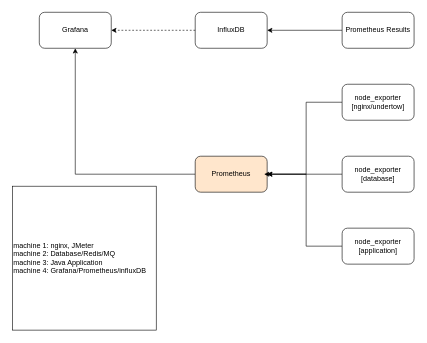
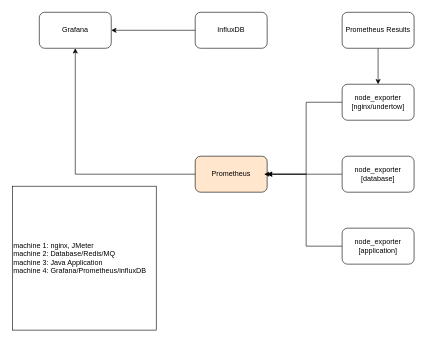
- <mxCell id="14" value="" style="endArrow=classic;html=1;rounded=0;exitX=0;exitY=0.5;exitDx=0;exitDy=0;dashed=1;" edge="1" parent="1" source="3" target="2"><mxGeometry width="50" height="50" relative="1" as="geometry"><mxPoint x="360" y="180" as="sourcePoint" /><mxPoint x="410" y="130" as="targetPoint" /></mxGeometry></mxCell>
+ <mxCell id="14" value="" style="endArrow=classic;html=1;rounded=0;exitX=0;exitY=0.5;exitDx=0;exitDy=0;" edge="1" parent="1" source="3" target="2"><mxGeometry width="50" height="50" relative="1" as="geometry"><mxPoint x="360" y="180" as="sourcePoint" /><mxPoint x="410" y="130" as="targetPoint" /></mxGeometry></mxCell>
- <mxCell id="4" style="edgeStyle=orthogonalEdgeStyle;rounded=0;orthogonalLoop=1;jettySize=auto;html=1;" edge="1" parent="1" source="5" target="3"><mxGeometry relative="1" as="geometry" /></mxCell>
+ <mxCell id="4" style="edgeStyle=orthogonalEdgeStyle;rounded=0;orthogonalLoop=1;jettySize=auto;html=1;" edge="1" parent="1" source="5" target="9"><mxGeometry relative="1" as="geometry" /></mxCell>
